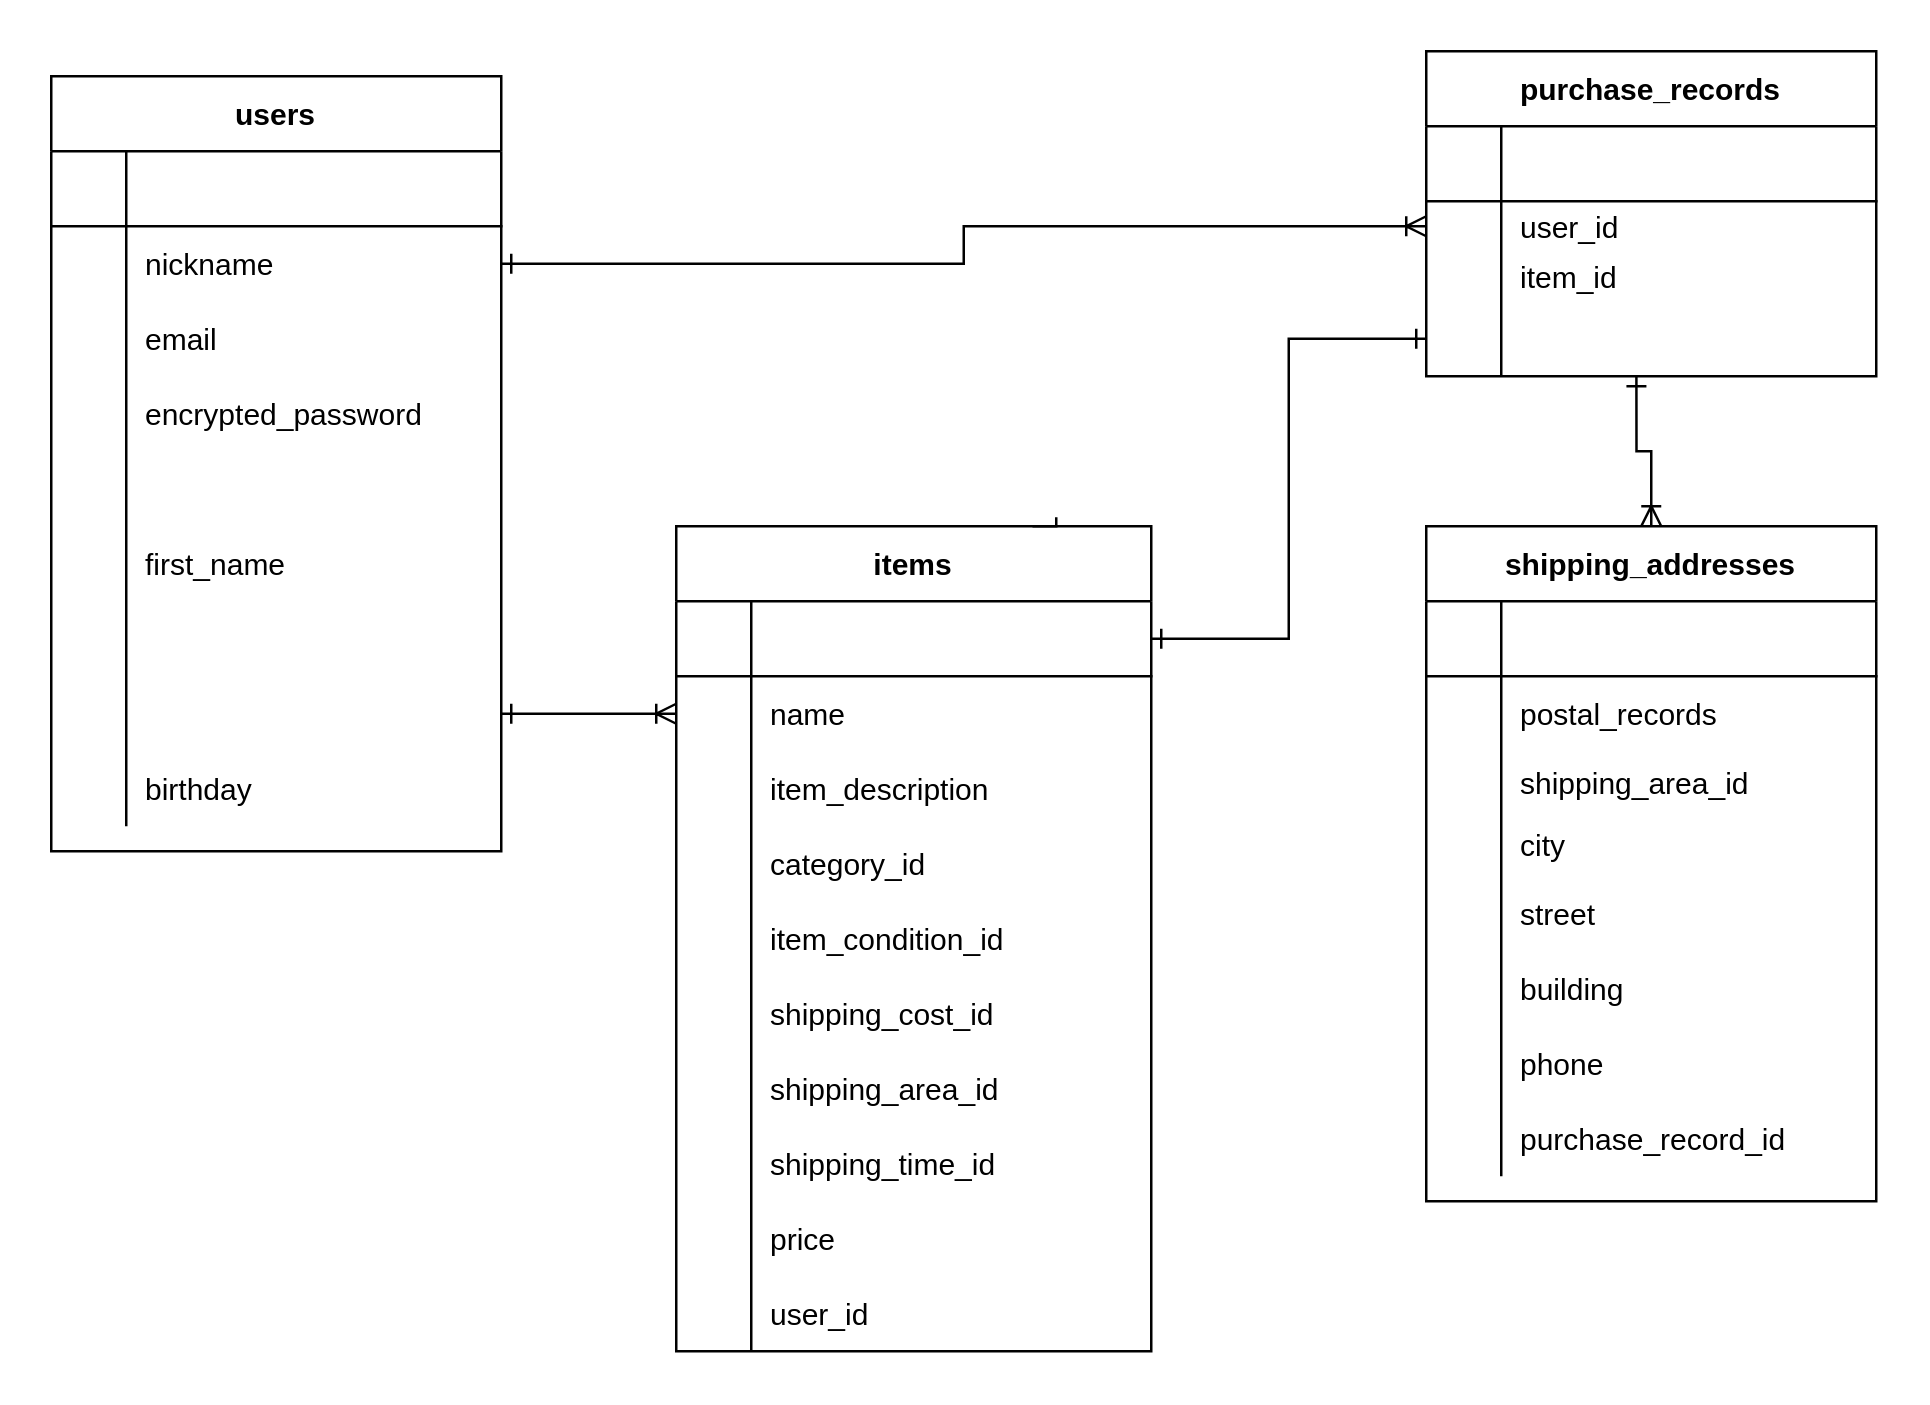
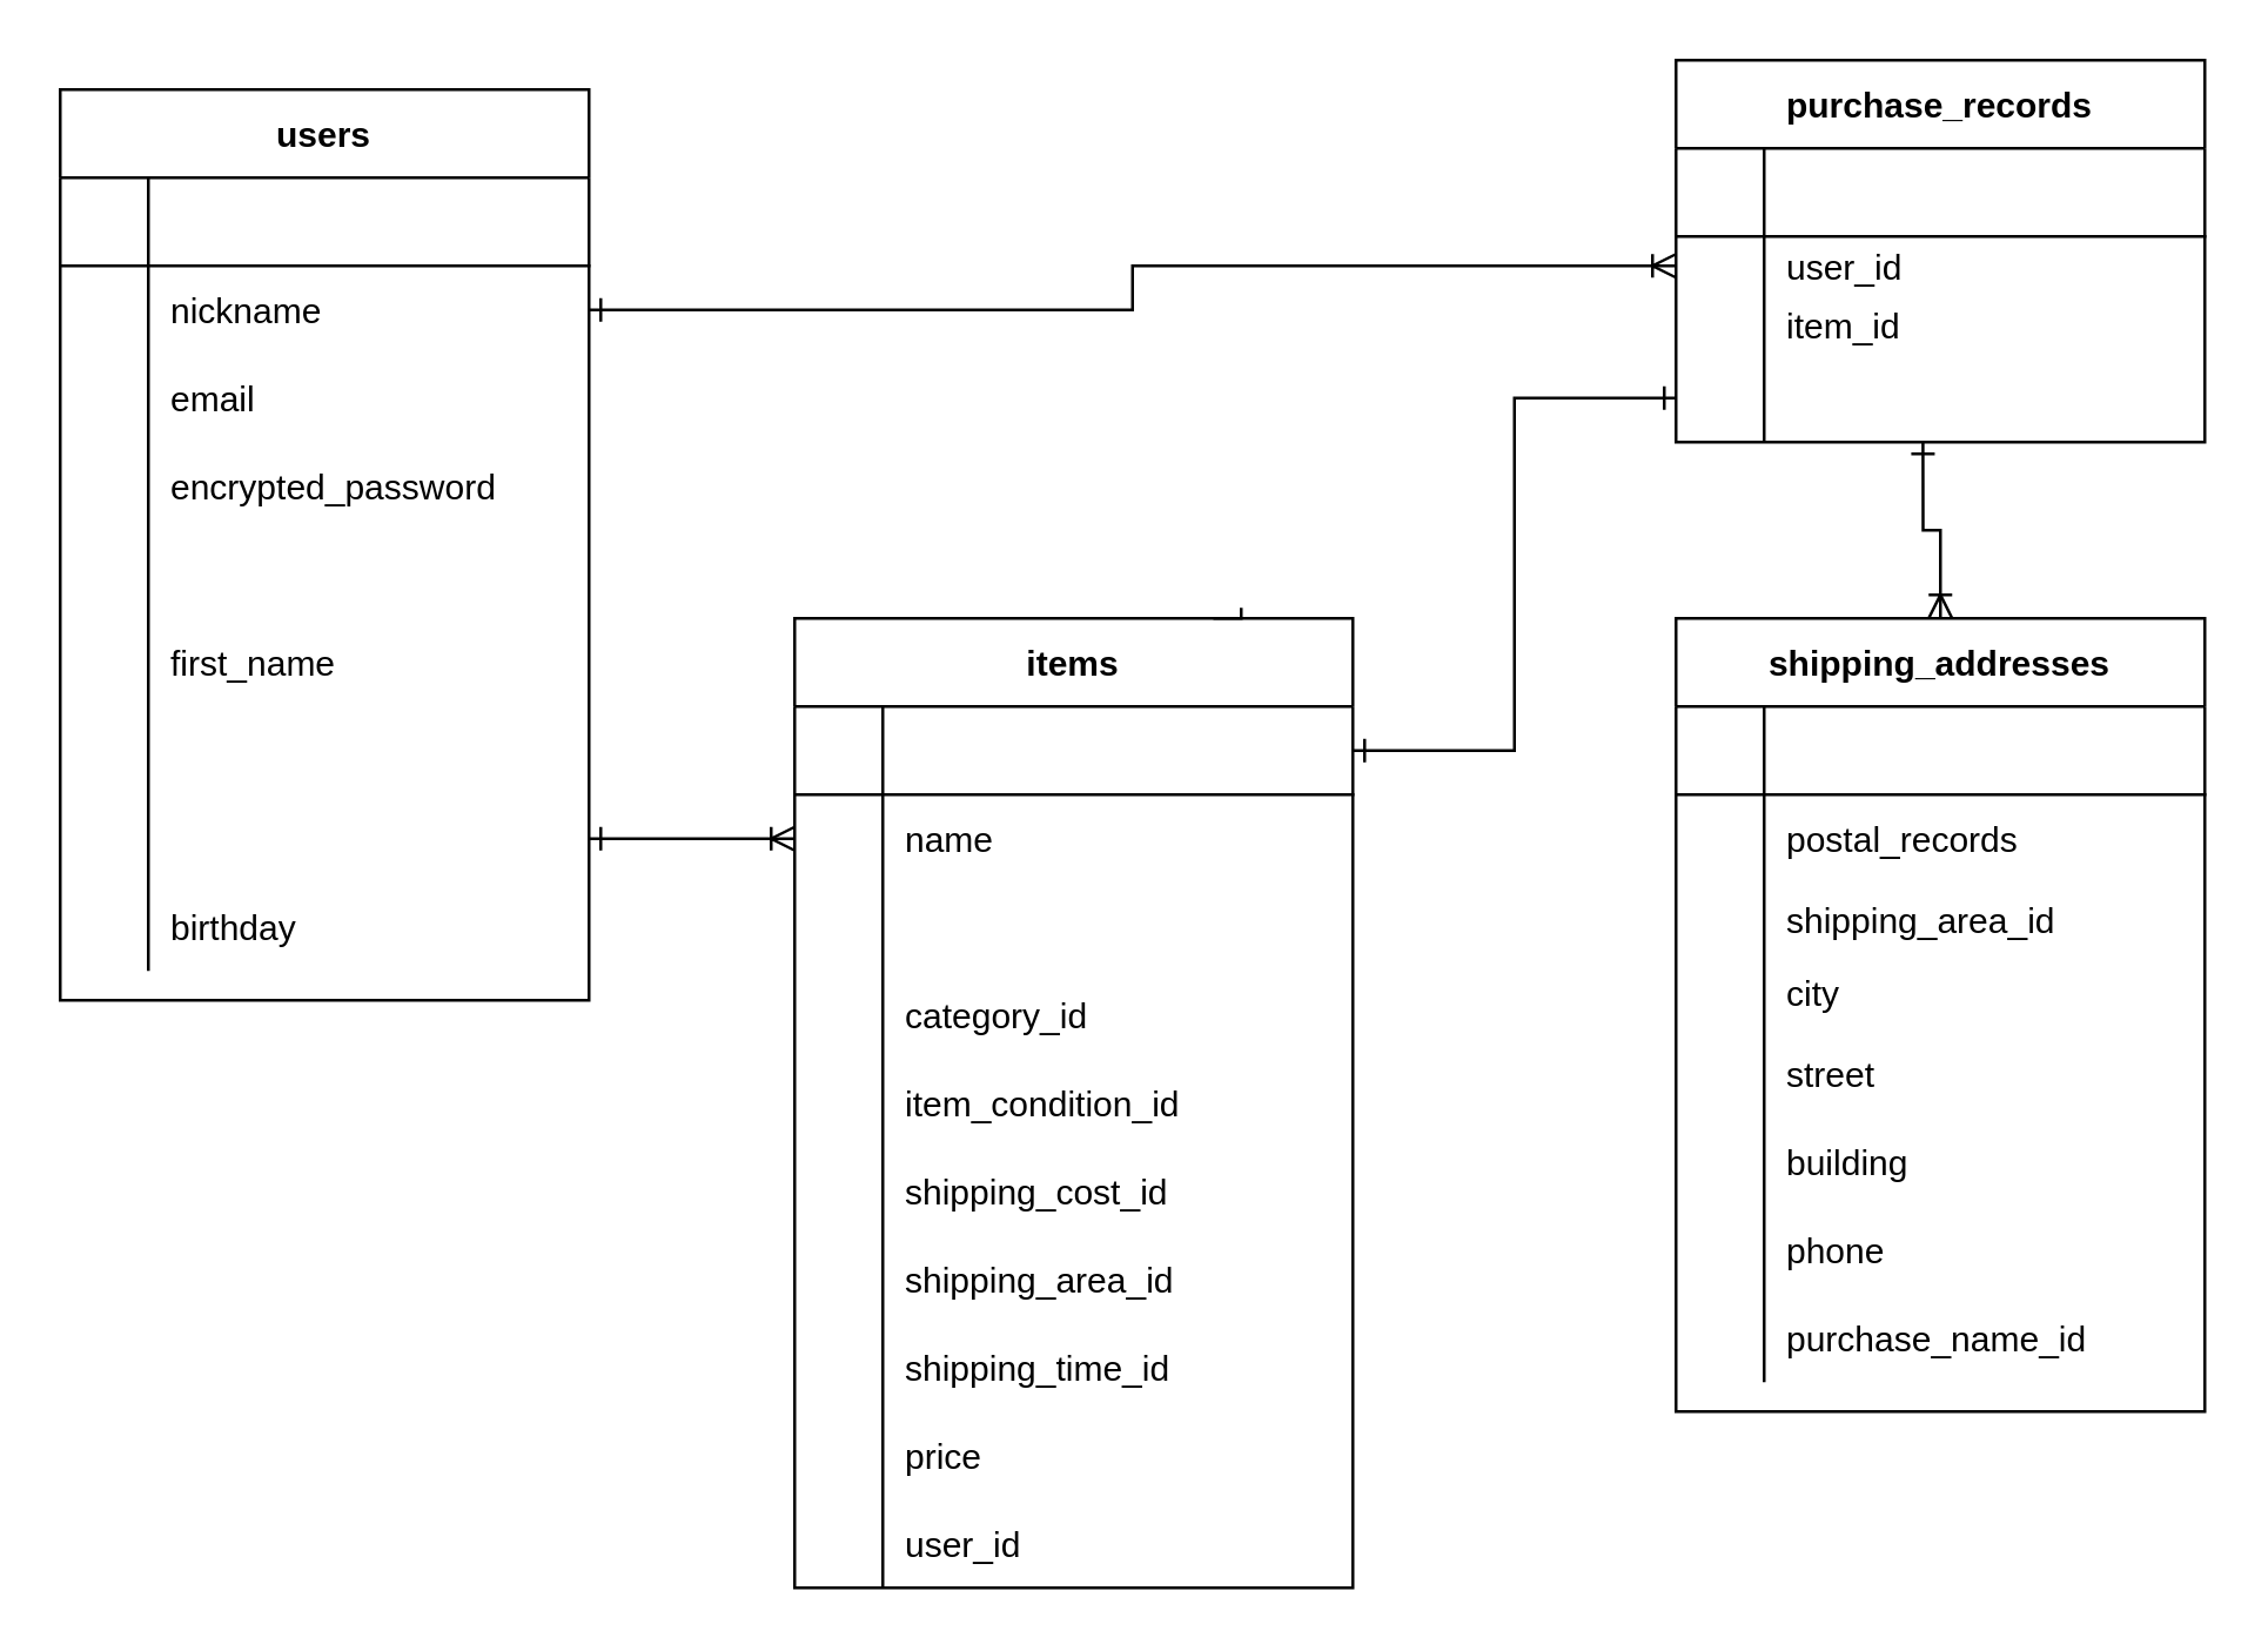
- <mxCell id="49" value="item_description" style="shape=partialRectangle;connectable=0;fillColor=none;top=0;left=0;bottom=0;right=0;align=left;spacingLeft=6;overflow=hidden;" parent="47" vertex="1"><mxGeometry x="30" width="160" height="30" as="geometry" /></mxCell>
- <mxCell id="96" value="purchase_record_id" style="shape=partialRectangle;connectable=0;fillColor=none;top=0;left=0;bottom=0;right=0;align=left;spacingLeft=6;overflow=hidden;fontStyle=0" parent="94" vertex="1"><mxGeometry x="30" width="150" height="30" as="geometry" /></mxCell>
+ <mxCell id="96" value="purchase_name_id" style="shape=partialRectangle;connectable=0;fillColor=none;top=0;left=0;bottom=0;right=0;align=left;spacingLeft=6;overflow=hidden;fontStyle=0" parent="94" vertex="1"><mxGeometry x="30" width="150" height="30" as="geometry" /></mxCell>
